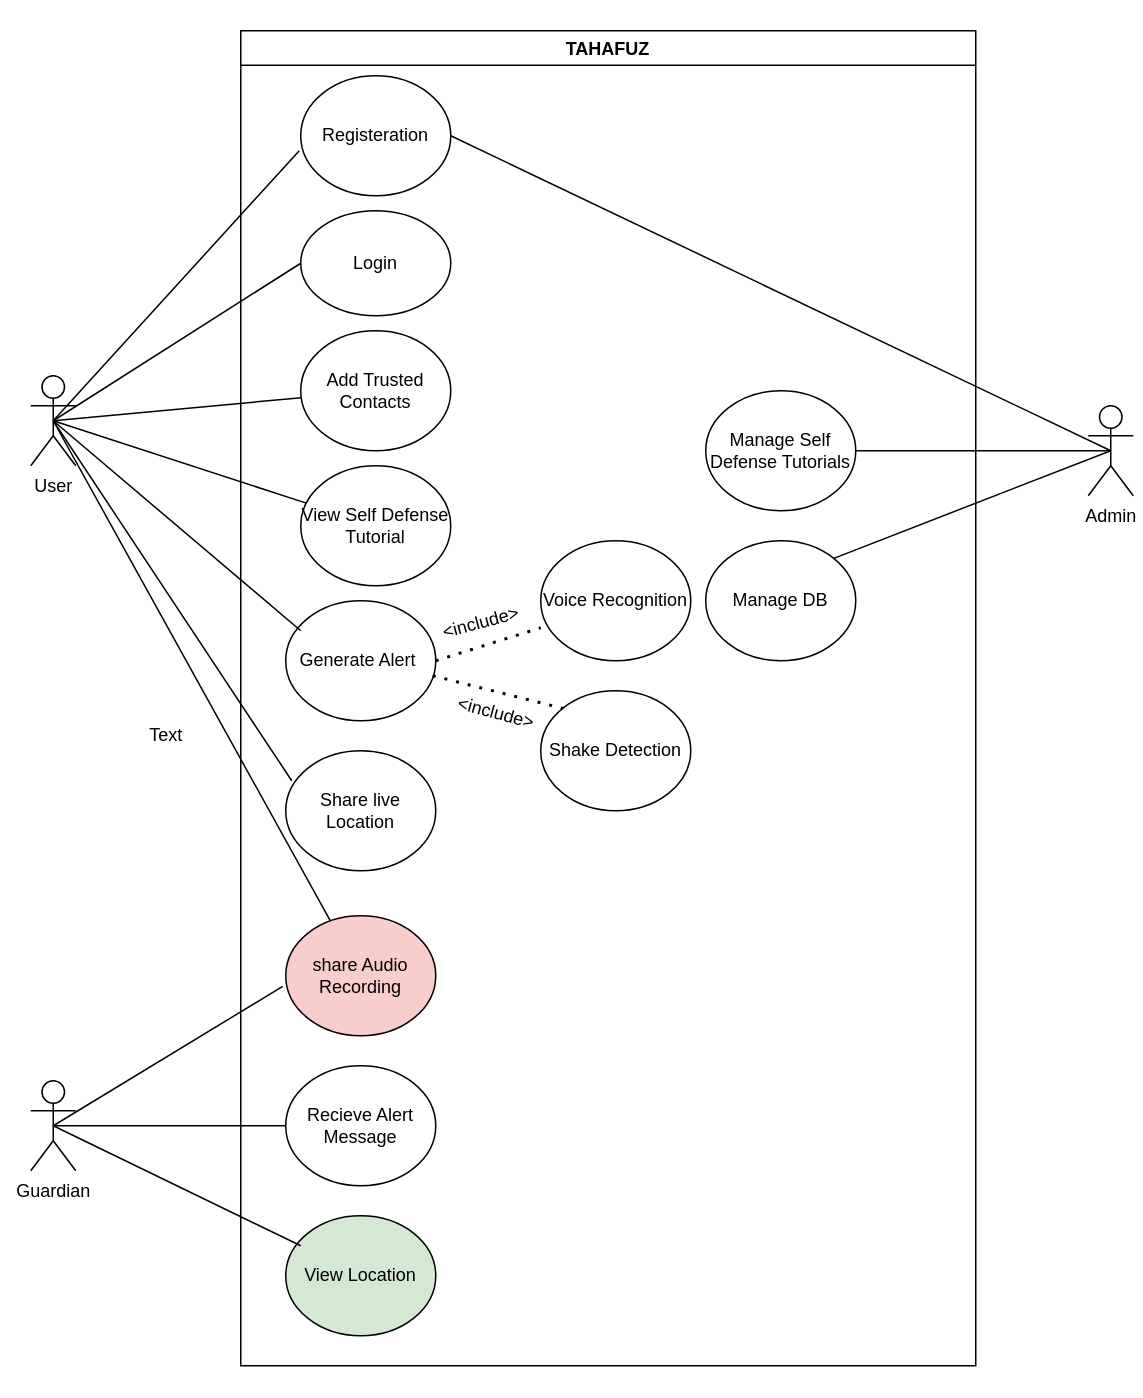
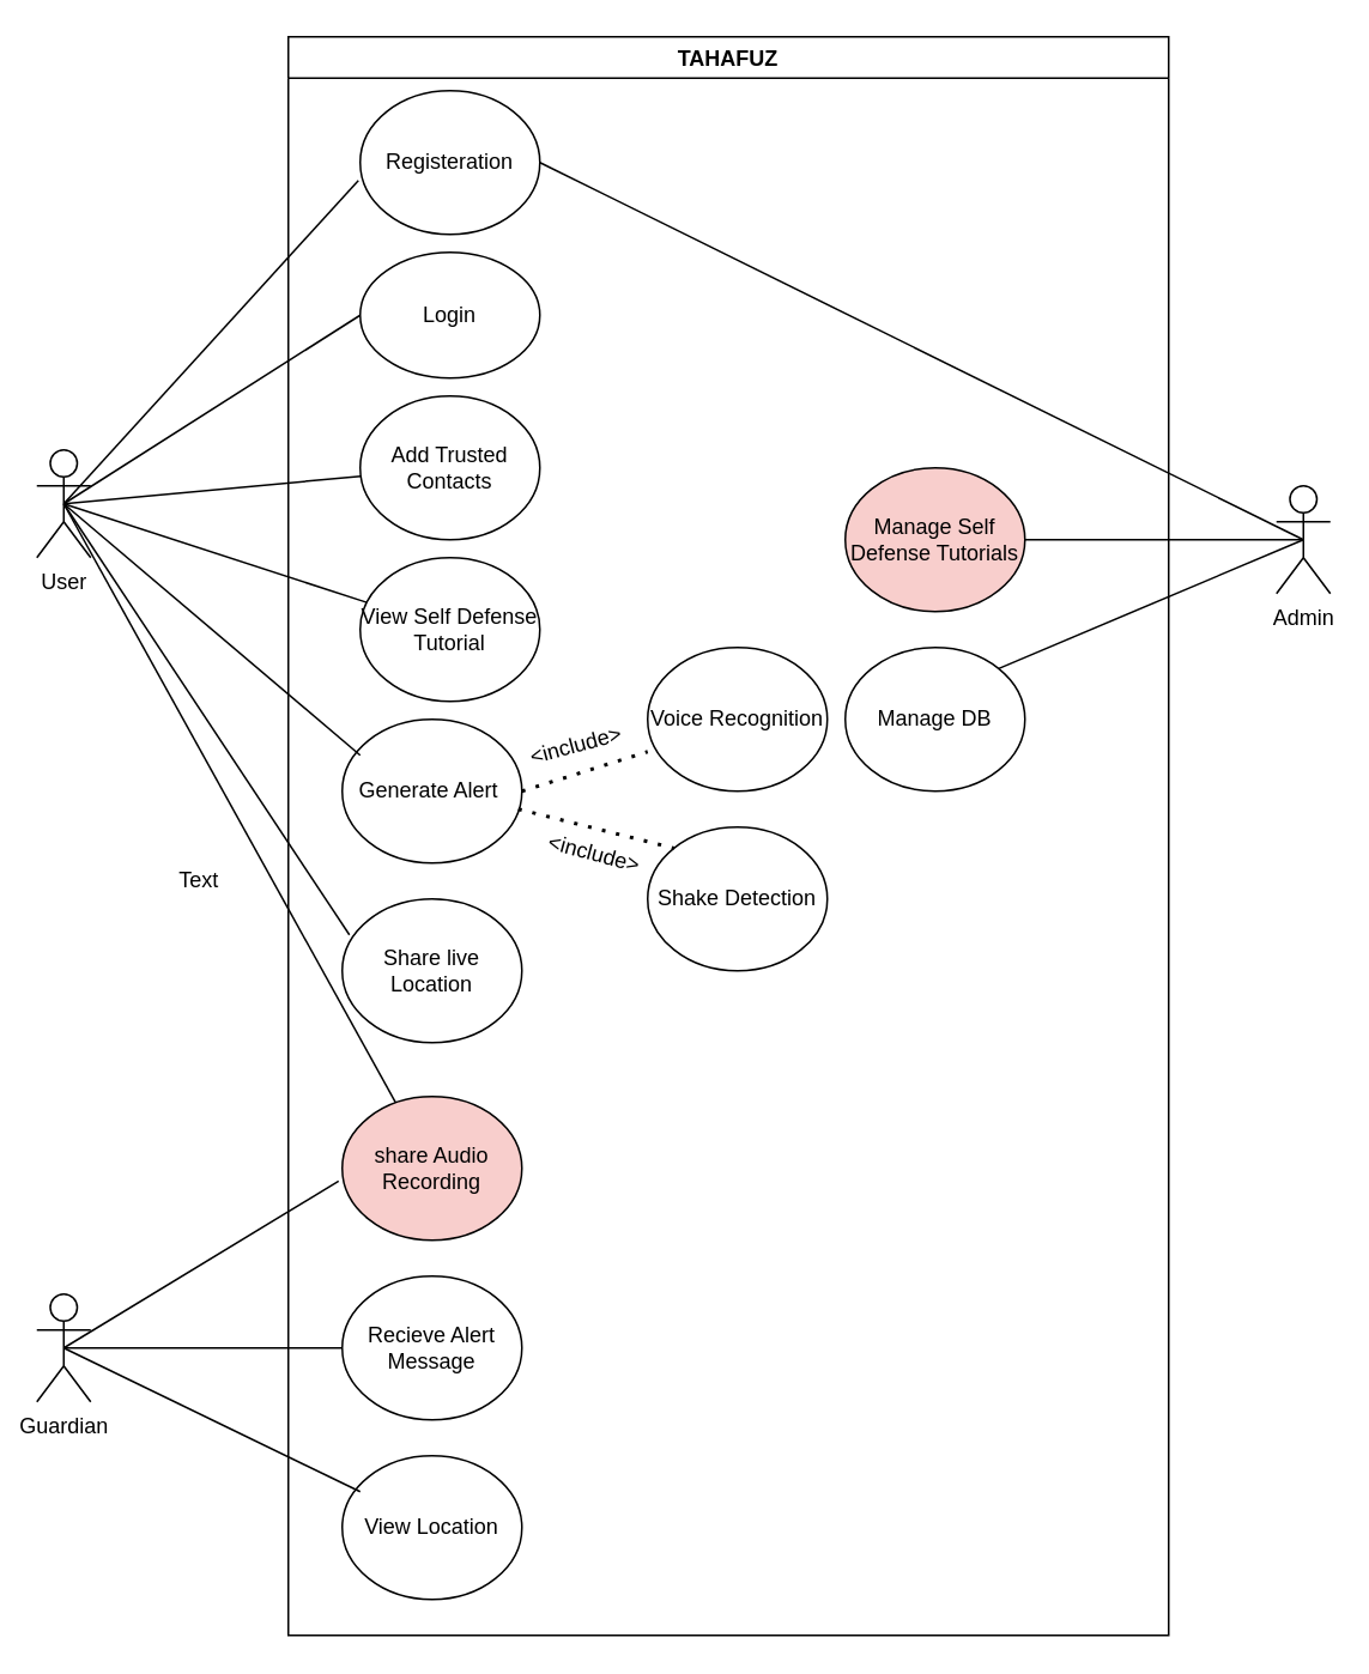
- <mxCell id="16" value="Manage Self Defense Tutorials" style="ellipse;whiteSpace=wrap;html=1;" parent="4" vertex="1"><mxGeometry x="310" y="240" width="100" height="80" as="geometry" /></mxCell>
+ <mxCell id="16" value="Manage Self Defense Tutorials" style="ellipse;whiteSpace=wrap;html=1;fillColor=#f8cecc;" parent="4" vertex="1"><mxGeometry x="310" y="240" width="100" height="80" as="geometry" /></mxCell>
- <mxCell id="3" value="Admin" style="shape=umlActor;verticalLabelPosition=bottom;verticalAlign=top;html=1;outlineConnect=0;" parent="1" vertex="1"><mxGeometry x="725" y="270" width="30" height="60" as="geometry" /></mxCell>
+ <mxCell id="3" value="Admin" style="shape=umlActor;verticalLabelPosition=bottom;verticalAlign=top;html=1;outlineConnect=0;" parent="1" vertex="1"><mxGeometry x="710" y="270" width="30" height="60" as="geometry" /></mxCell>
- <mxCell id="19" value="View Location" style="ellipse;whiteSpace=wrap;html=1;fillColor=#d5e8d4;" vertex="1" parent="4"><mxGeometry x="30" y="790" width="100" height="80" as="geometry" /></mxCell>
+ <mxCell id="19" value="View Location" style="ellipse;whiteSpace=wrap;html=1;" vertex="1" parent="4"><mxGeometry x="30" y="790" width="100" height="80" as="geometry" /></mxCell>
